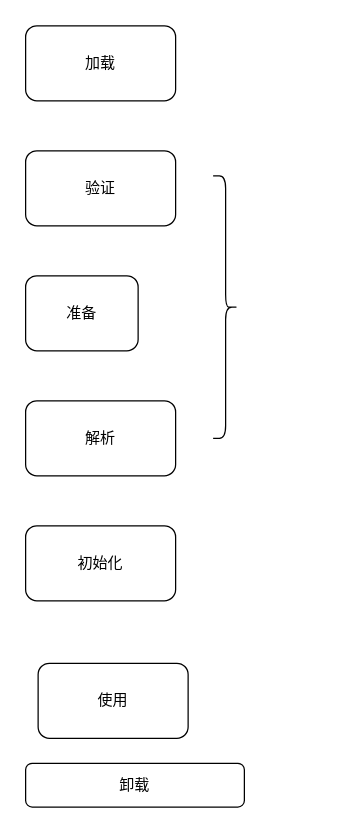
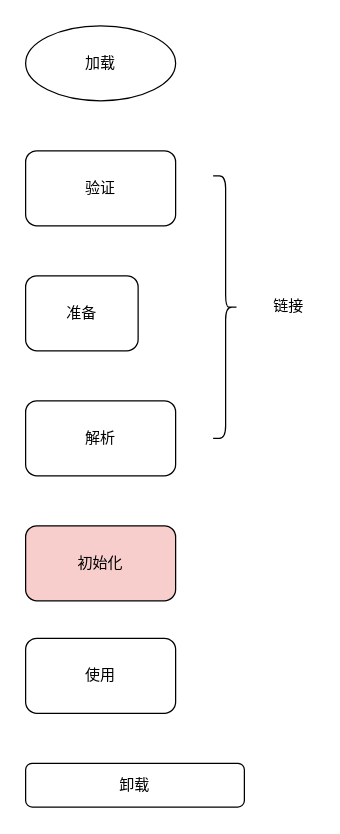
- <mxCell id="2" value="加载" style="rounded=1;whiteSpace=wrap;html=1;" vertex="1" parent="1"><mxGeometry x="20" y="20" width="120" height="60" as="geometry" /></mxCell>
+ <mxCell id="2" value="加载" style="ellipse;whiteSpace=wrap;html=1;" vertex="1" parent="1"><mxGeometry x="20" y="20" width="120" height="60" as="geometry" /></mxCell>
+ <mxCell id="10" value="链接" style="text;html=1;align=center;verticalAlign=middle;resizable=0;points=[];autosize=1;strokeColor=none;" vertex="1" parent="1"><mxGeometry x="210" y="235" width="40" height="20" as="geometry" /></mxCell>
- <mxCell id="6" value="初始化" style="rounded=1;whiteSpace=wrap;html=1;" vertex="1" parent="1"><mxGeometry x="20" y="420" width="120" height="60" as="geometry" /></mxCell>
+ <mxCell id="6" value="初始化" style="rounded=1;whiteSpace=wrap;html=1;fillColor=#f8cecc;" vertex="1" parent="1"><mxGeometry x="20" y="420" width="120" height="60" as="geometry" /></mxCell>
- <mxCell id="7" value="使用" style="rounded=1;whiteSpace=wrap;html=1;" vertex="1" parent="1"><mxGeometry x="30" y="530" width="120" height="60" as="geometry" /></mxCell>
+ <mxCell id="7" value="使用" style="rounded=1;whiteSpace=wrap;html=1;" vertex="1" parent="1"><mxGeometry x="20" y="510" width="120" height="60" as="geometry" /></mxCell>
